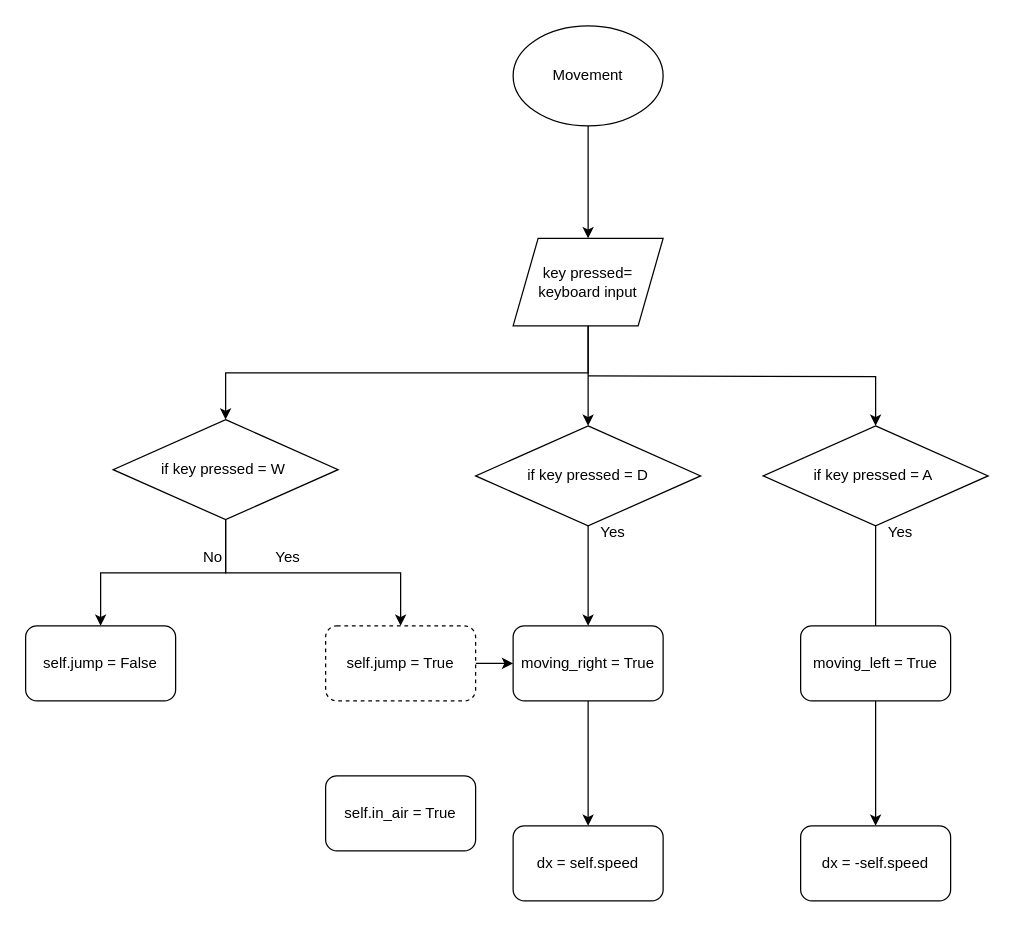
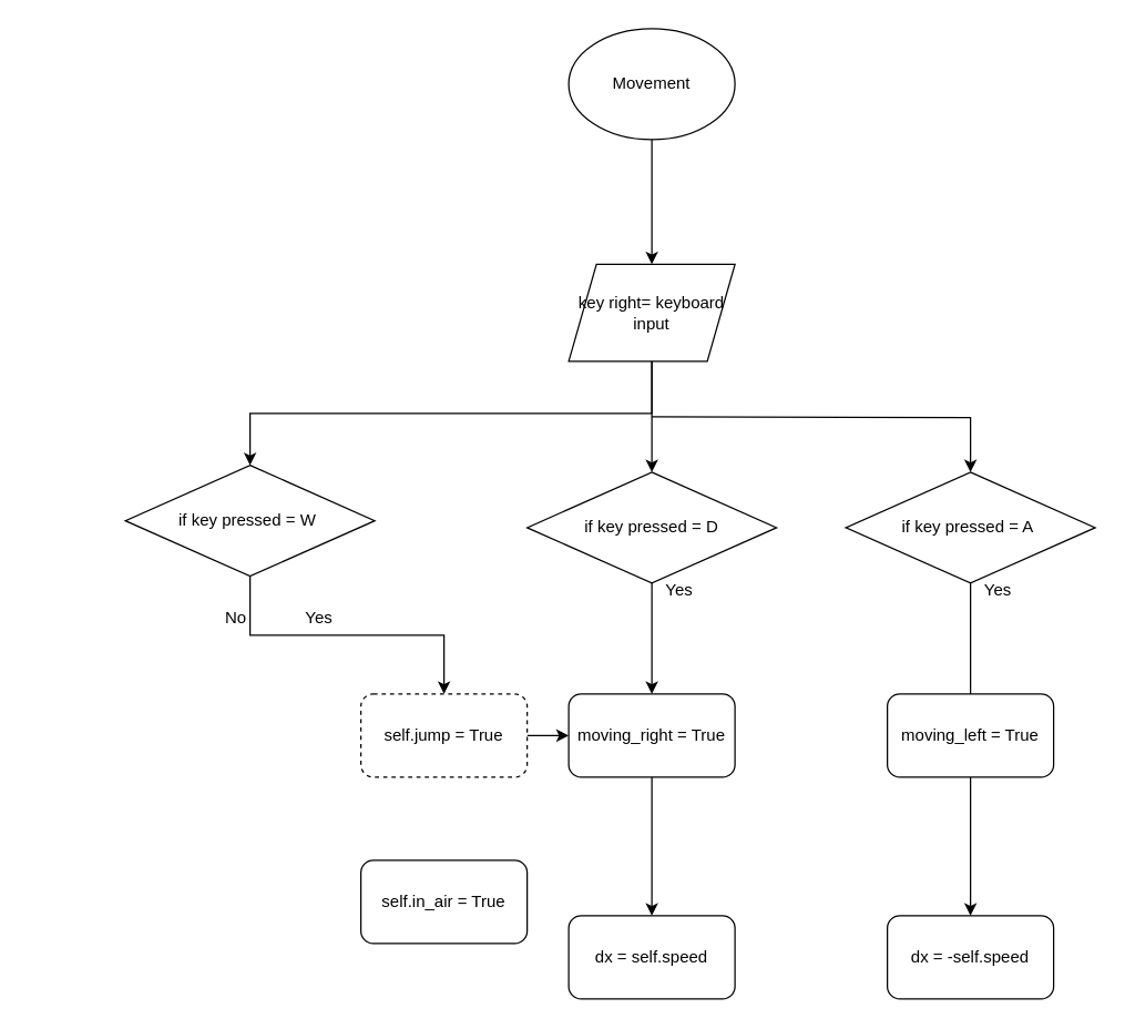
- <mxCell id="7" value="key pressed= keyboard input" style="shape=parallelogram;perimeter=parallelogramPerimeter;whiteSpace=wrap;html=1;fixedSize=1;" vertex="1" parent="1"><mxGeometry x="410" y="190" width="120" height="70" as="geometry" /></mxCell>
+ <mxCell id="7" value="key right= keyboard input" style="shape=parallelogram;perimeter=parallelogramPerimeter;whiteSpace=wrap;html=1;fixedSize=1;" vertex="1" parent="1"><mxGeometry x="410" y="190" width="120" height="70" as="geometry" /></mxCell>
- <mxCell id="15" style="edgeStyle=orthogonalEdgeStyle;rounded=0;orthogonalLoop=1;jettySize=auto;html=1;exitX=0.5;exitY=1;exitDx=0;exitDy=0;entryX=0.5;entryY=0;entryDx=0;entryDy=0;" edge="1" parent="1" source="16" target="20"><mxGeometry relative="1" as="geometry" /></mxCell>
- <mxCell id="20" value="self.jump = False" style="rounded=1;whiteSpace=wrap;html=1;" vertex="1" parent="1"><mxGeometry x="20" y="500" width="120" height="60" as="geometry" /></mxCell>
